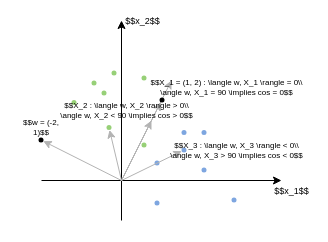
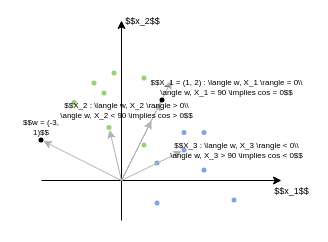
- <mxCell id="8" value="$$w = (-2, 1)$$" style="text;html=1;strokeColor=none;fillColor=none;align=center;verticalAlign=middle;whiteSpace=wrap;rounded=0;fontSize=8;" vertex="1" parent="1"><mxGeometry x="20.5" y="117" width="40" height="20" as="geometry" /></mxCell>
+ <mxCell id="8" value="$$w = (-3, 1)$$" style="text;html=1;strokeColor=none;fillColor=none;align=center;verticalAlign=middle;whiteSpace=wrap;rounded=0;fontSize=8;" vertex="1" parent="1"><mxGeometry x="20.5" y="117" width="40" height="20" as="geometry" /></mxCell>
